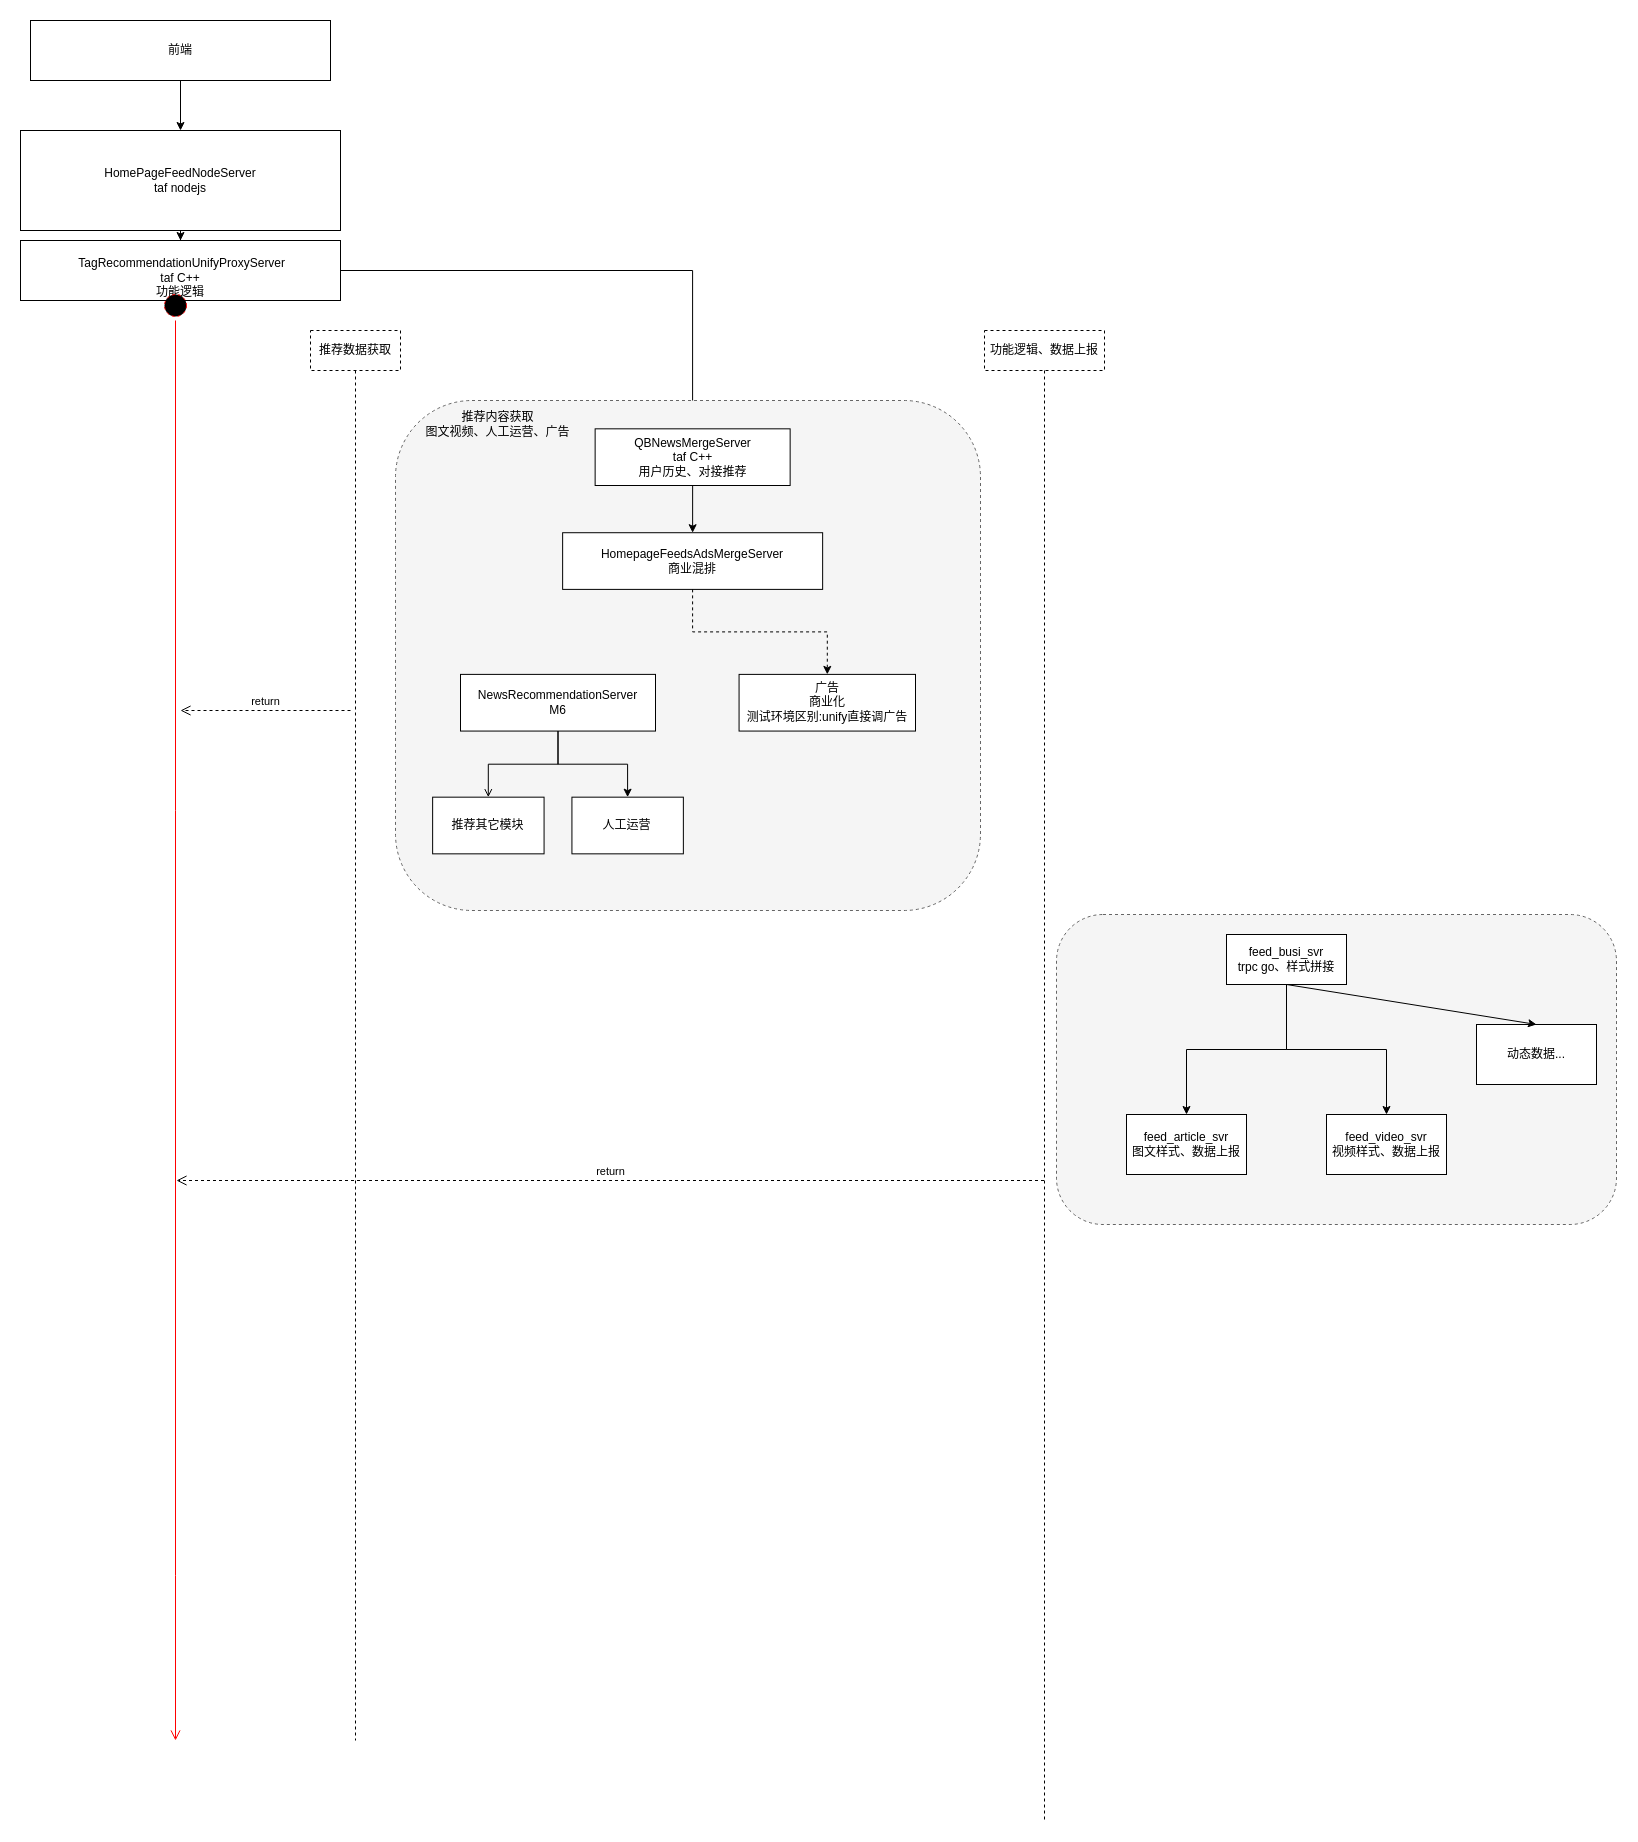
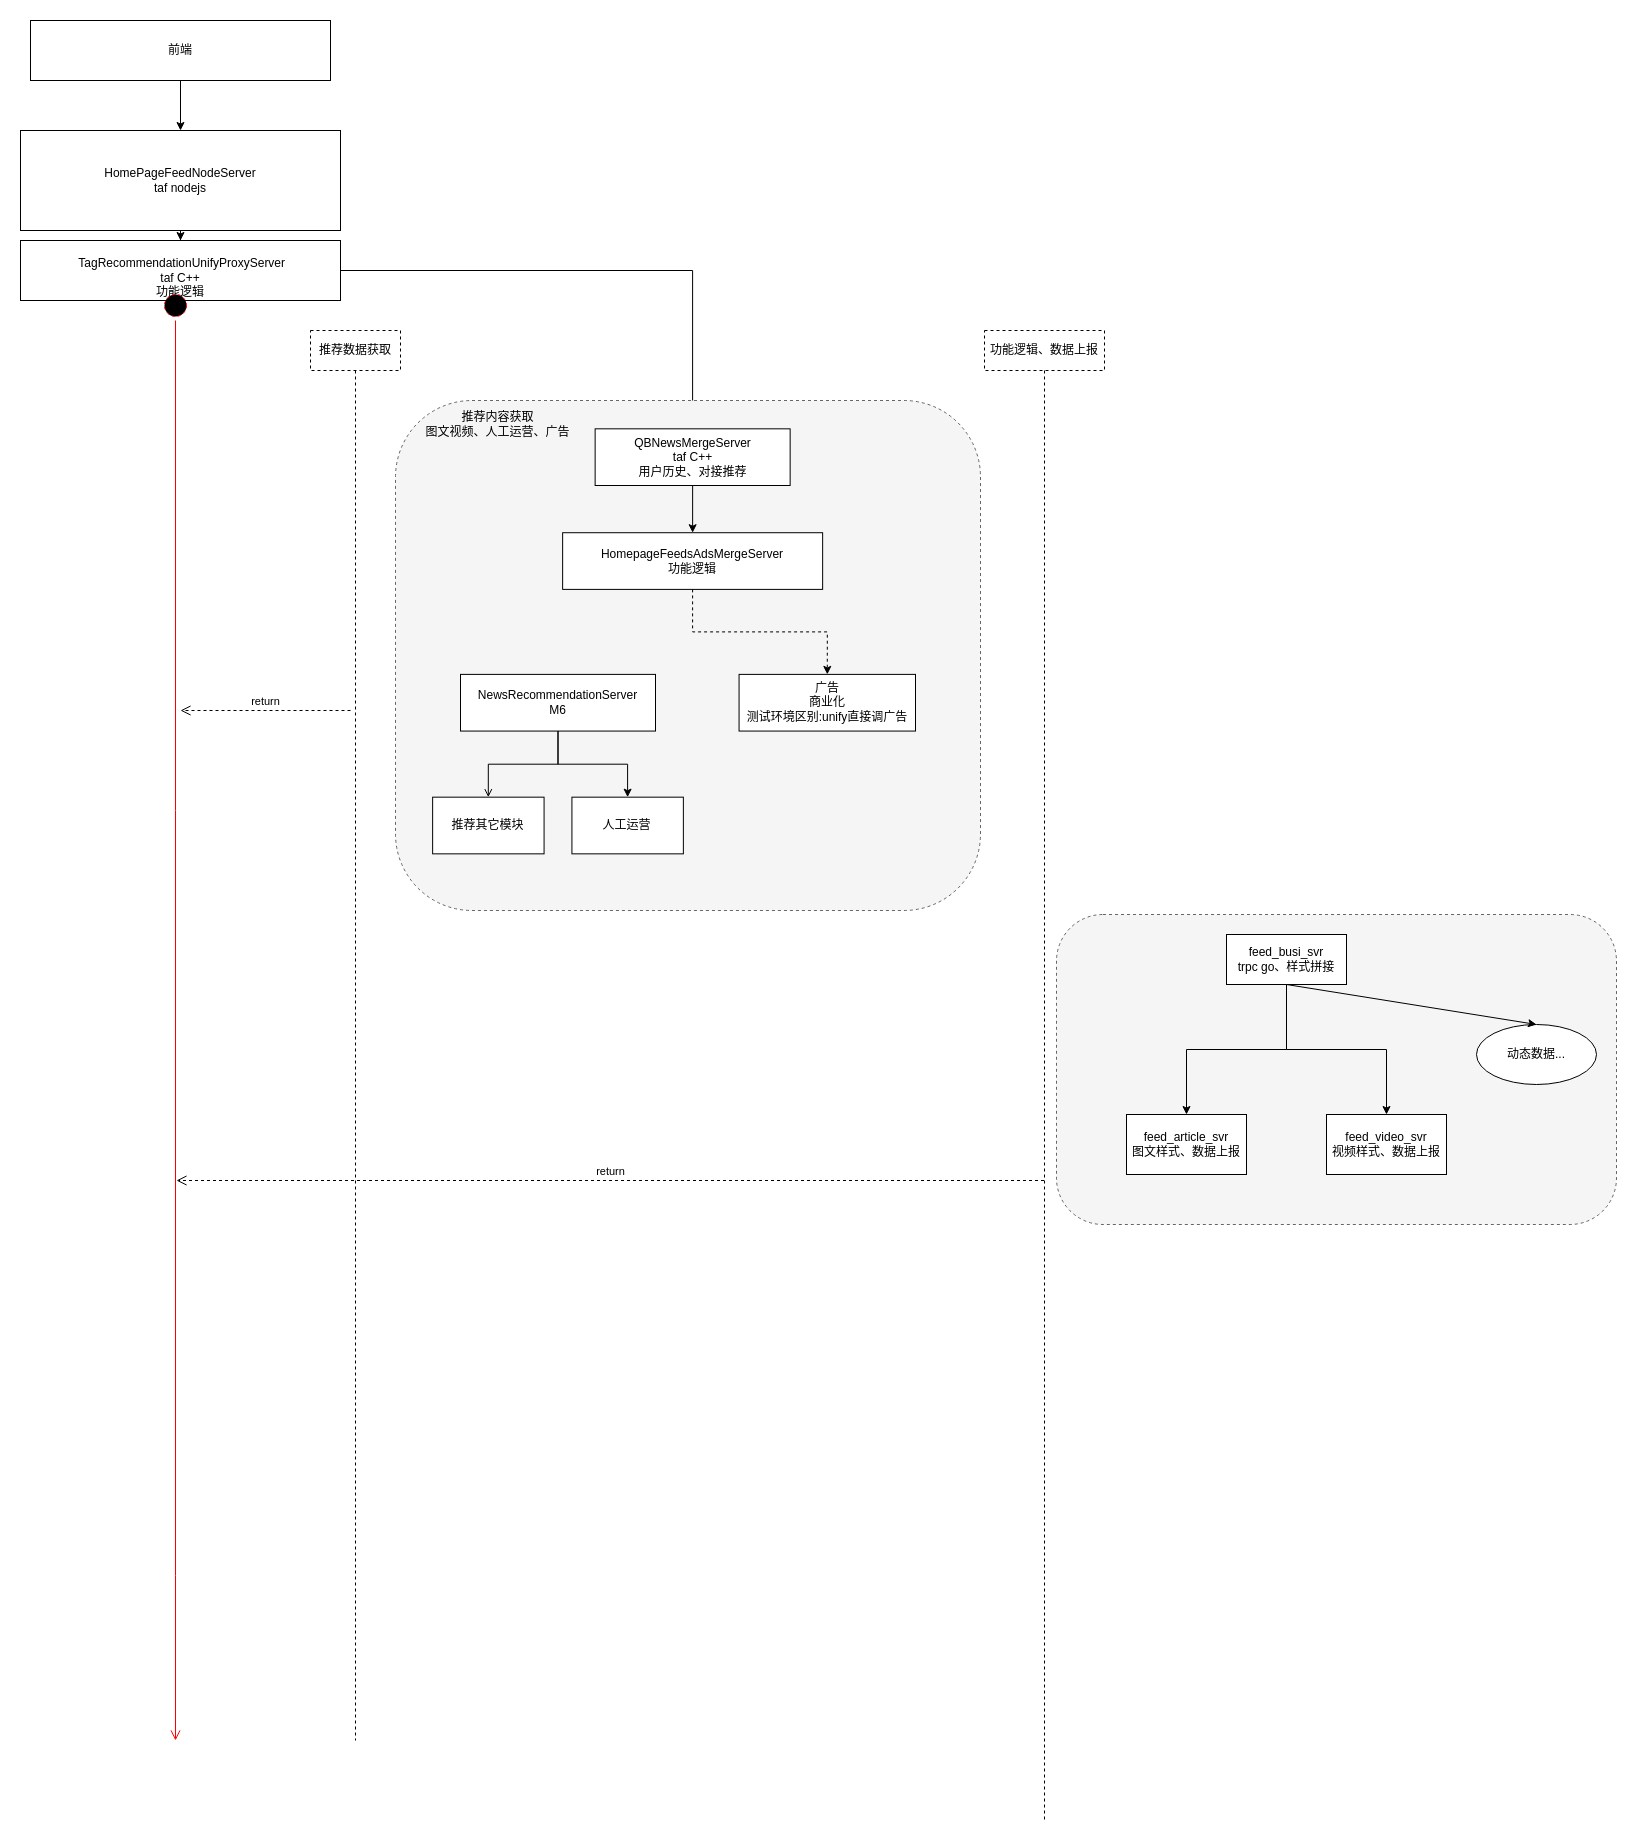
- <mxCell id="14" value="HomepageFeedsAdsMergeServer&lt;br&gt;商业混排" style="whiteSpace=wrap;html=1;fillColor=rgb(255, 255, 255);strokeColor=rgb(0, 0, 0);fontColor=rgb(0, 0, 0);rounded=0;" parent="12" vertex="1"><mxGeometry x="130" y="103.889" width="260" height="56.667" as="geometry" /></mxCell>
+ <mxCell id="14" value="HomepageFeedsAdsMergeServer&lt;br&gt;功能逻辑" style="whiteSpace=wrap;html=1;fillColor=rgb(255, 255, 255);strokeColor=rgb(0, 0, 0);fontColor=rgb(0, 0, 0);rounded=0;" parent="12" vertex="1"><mxGeometry x="130" y="103.889" width="260" height="56.667" as="geometry" /></mxCell>
- <mxCell id="35" value="动态数据..." style="rounded=0;whiteSpace=wrap;html=1;" vertex="1" parent="28"><mxGeometry x="420" y="110" width="120" height="60" as="geometry" /></mxCell>
+ <mxCell id="35" value="动态数据..." style="ellipse;whiteSpace=wrap;html=1;" vertex="1" parent="28"><mxGeometry x="420" y="110" width="120" height="60" as="geometry" /></mxCell>
